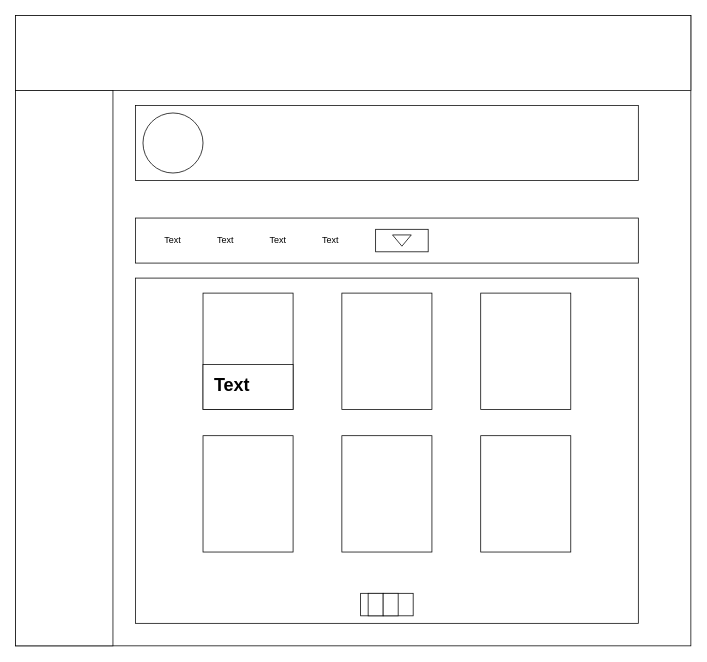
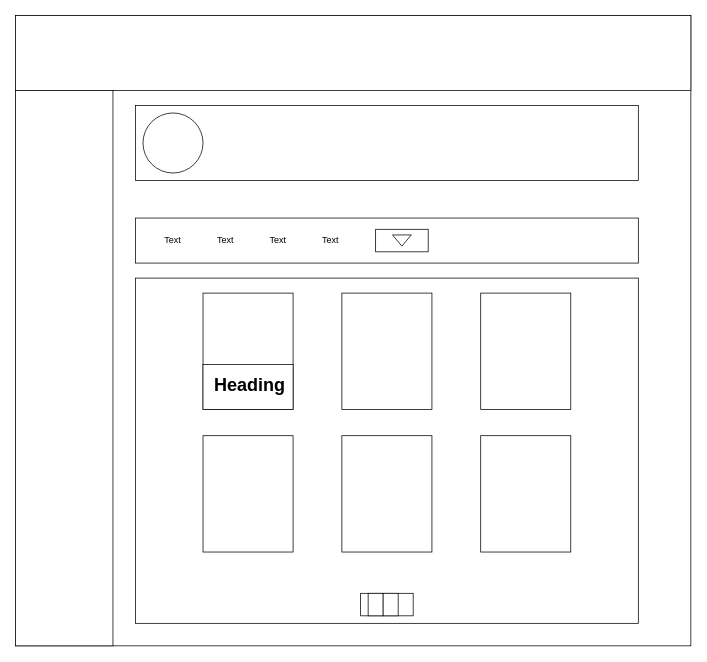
- <mxCell id="22" value="&lt;h1&gt;Text&lt;/h1&gt;&lt;p&gt;Lorem ipsum dolor sit amet, consectetur adipisicing elit, sed do eiusmod tempor incididunt ut labore et dolore magna aliqua.&lt;/p&gt;" style="text;html=1;strokeColor=none;fillColor=none;spacing=5;spacingTop=-20;whiteSpace=wrap;overflow=hidden;rounded=0;" vertex="1" parent="1"><mxGeometry x="280" y="492.5" width="120" height="45" as="geometry" /></mxCell>
+ <mxCell id="22" value="&lt;h1&gt;Heading&lt;/h1&gt;&lt;p&gt;Lorem ipsum dolor sit amet, consectetur adipisicing elit, sed do eiusmod tempor incididunt ut labore et dolore magna aliqua.&lt;/p&gt;" style="text;html=1;strokeColor=none;fillColor=none;spacing=5;spacingTop=-20;whiteSpace=wrap;overflow=hidden;rounded=0;" vertex="1" parent="1"><mxGeometry x="280" y="492.5" width="120" height="45" as="geometry" /></mxCell>
